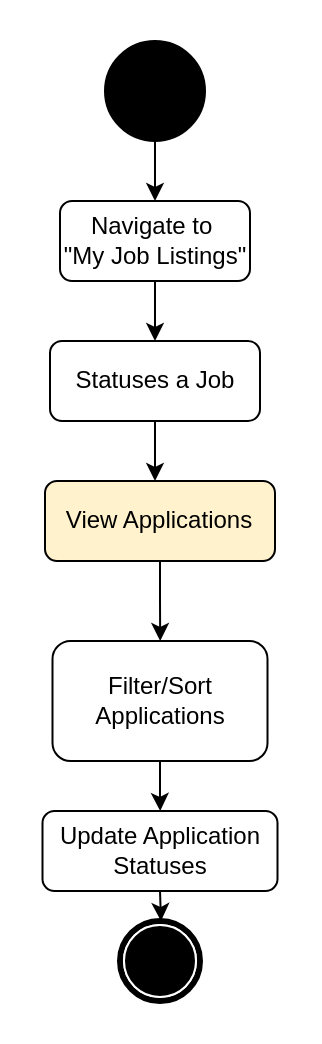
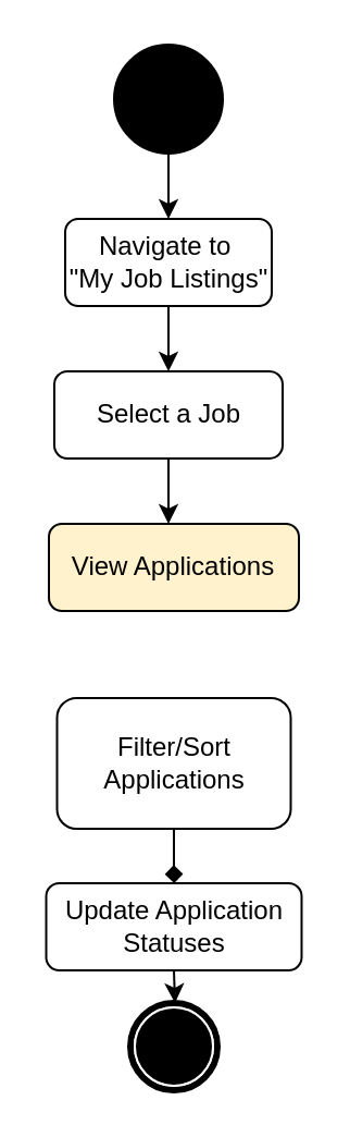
- <mxCell id="7" value="Statuses a Job" style="rounded=1;whiteSpace=wrap;html=1;" vertex="1" parent="1"><mxGeometry x="24.5" y="170" width="105" height="40" as="geometry" /></mxCell>
+ <mxCell id="7" value="Select a Job" style="rounded=1;whiteSpace=wrap;html=1;" vertex="1" parent="1"><mxGeometry x="24.5" y="170" width="105" height="40" as="geometry" /></mxCell>
- <mxCell id="8" style="edgeStyle=orthogonalEdgeStyle;rounded=0;orthogonalLoop=1;jettySize=auto;html=1;exitX=0.5;exitY=1;exitDx=0;exitDy=0;" edge="1" parent="1" source="9" target="11"><mxGeometry relative="1" as="geometry"><mxPoint x="80" y="310" as="targetPoint" /></mxGeometry></mxCell>
- <mxCell id="10" style="edgeStyle=orthogonalEdgeStyle;rounded=0;orthogonalLoop=1;jettySize=auto;html=1;exitX=0.5;exitY=1;exitDx=0;exitDy=0;" edge="1" parent="1" source="11" target="13"><mxGeometry relative="1" as="geometry"><mxPoint x="80" y="390" as="targetPoint" /></mxGeometry></mxCell>
+ <mxCell id="10" style="edgeStyle=orthogonalEdgeStyle;rounded=0;orthogonalLoop=1;jettySize=auto;html=1;exitX=0.5;exitY=1;exitDx=0;exitDy=0;endArrow=diamond;" edge="1" parent="1" source="11" target="13"><mxGeometry relative="1" as="geometry"><mxPoint x="80" y="390" as="targetPoint" /></mxGeometry></mxCell>
